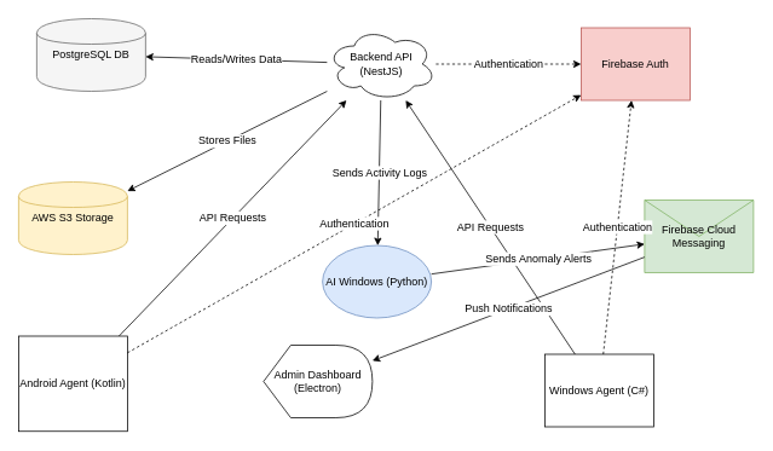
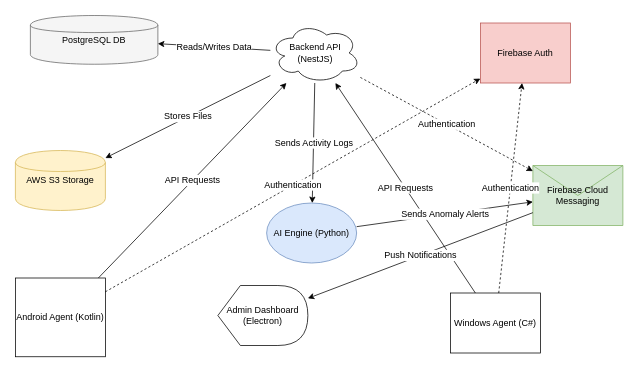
- <mxCell id="4" value="PostgreSQL DB" style="shape=cylinder;whiteSpace=wrap;html=1;fontSize=12;fillColor=#f5f5f5;strokeColor=#666666;" parent="1" vertex="1"><mxGeometry x="40" y="20" width="120" height="80" as="geometry" /></mxCell>
+ <mxCell id="4" value="PostgreSQL DB" style="shape=cylinder;whiteSpace=wrap;html=1;fontSize=12;fillColor=#f5f5f5;strokeColor=#666666;" parent="1" vertex="1"><mxGeometry x="40" y="20" width="170" height="65" as="geometry" /></mxCell>
- <mxCell id="18" value="Authentication" style="endArrow=classic;html=1;rounded=0;fontSize=12;dashed=1;" parent="1" source="2" target="6" edge="1"><mxGeometry width="160" relative="1" as="geometry"><mxPoint x="510" y="130" as="sourcePoint" /><mxPoint x="590" y="130" as="targetPoint" /></mxGeometry></mxCell>
+ <mxCell id="18" value="Authentication" style="endArrow=classic;html=1;rounded=0;fontSize=12;dashed=1;" parent="1" source="2" target="7" edge="1"><mxGeometry width="160" relative="1" as="geometry"><mxPoint x="510" y="130" as="sourcePoint" /><mxPoint x="590" y="130" as="targetPoint" /></mxGeometry></mxCell>
- <mxCell id="3" value="AI Windows (Python)" style="shape=ellipse;whiteSpace=wrap;html=1;fontSize=12;fillColor=#dae8fc;strokeColor=#6c8ebf;" parent="1" vertex="1"><mxGeometry x="355" y="270" width="120" height="80" as="geometry" /></mxCell>
+ <mxCell id="3" value="AI Engine (Python)" style="shape=ellipse;whiteSpace=wrap;html=1;fontSize=12;fillColor=#dae8fc;strokeColor=#6c8ebf;" parent="1" vertex="1"><mxGeometry x="355" y="270" width="120" height="80" as="geometry" /></mxCell>
